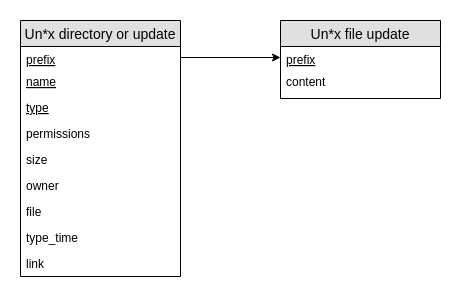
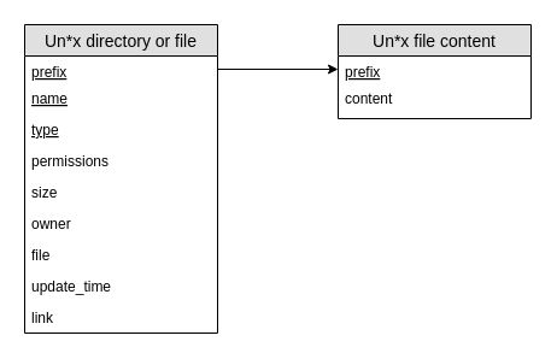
- <mxCell id="2" value="Un*x directory or update" style="swimlane;fontStyle=0;childLayout=stackLayout;horizontal=1;startSize=26;fillColor=#e0e0e0;horizontalStack=0;resizeParent=1;resizeParentMax=0;resizeLast=0;collapsible=1;marginBottom=0;swimlaneFillColor=#ffffff;align=center;fontSize=14;" parent="1" vertex="1"><mxGeometry x="20" y="20" width="160" height="256" as="geometry" /></mxCell>
+ <mxCell id="2" value="Un*x directory or file" style="swimlane;fontStyle=0;childLayout=stackLayout;horizontal=1;startSize=26;fillColor=#e0e0e0;horizontalStack=0;resizeParent=1;resizeParentMax=0;resizeLast=0;collapsible=1;marginBottom=0;swimlaneFillColor=#ffffff;align=center;fontSize=14;" parent="1" vertex="1"><mxGeometry x="20" y="20" width="160" height="256" as="geometry" /></mxCell>
- <mxCell id="12" value="Un*x file update" style="swimlane;fontStyle=0;childLayout=stackLayout;horizontal=1;startSize=26;fillColor=#e0e0e0;horizontalStack=0;resizeParent=1;resizeParentMax=0;resizeLast=0;collapsible=1;marginBottom=0;swimlaneFillColor=#ffffff;align=center;fontSize=14;" parent="1" vertex="1"><mxGeometry x="280" y="20" width="160" height="78" as="geometry" /></mxCell>
+ <mxCell id="12" value="Un*x file content" style="swimlane;fontStyle=0;childLayout=stackLayout;horizontal=1;startSize=26;fillColor=#e0e0e0;horizontalStack=0;resizeParent=1;resizeParentMax=0;resizeLast=0;collapsible=1;marginBottom=0;swimlaneFillColor=#ffffff;align=center;fontSize=14;" parent="1" vertex="1"><mxGeometry x="280" y="20" width="160" height="78" as="geometry" /></mxCell>
- <mxCell id="10" value="type_time" style="text;strokeColor=none;fillColor=none;spacingLeft=4;spacingRight=4;overflow=hidden;rotatable=0;points=[[0,0.5],[1,0.5]];portConstraint=eastwest;fontSize=12;" parent="2" vertex="1"><mxGeometry y="204" width="160" height="26" as="geometry" /></mxCell>
+ <mxCell id="10" value="update_time" style="text;strokeColor=none;fillColor=none;spacingLeft=4;spacingRight=4;overflow=hidden;rotatable=0;points=[[0,0.5],[1,0.5]];portConstraint=eastwest;fontSize=12;" parent="2" vertex="1"><mxGeometry y="204" width="160" height="26" as="geometry" /></mxCell>
